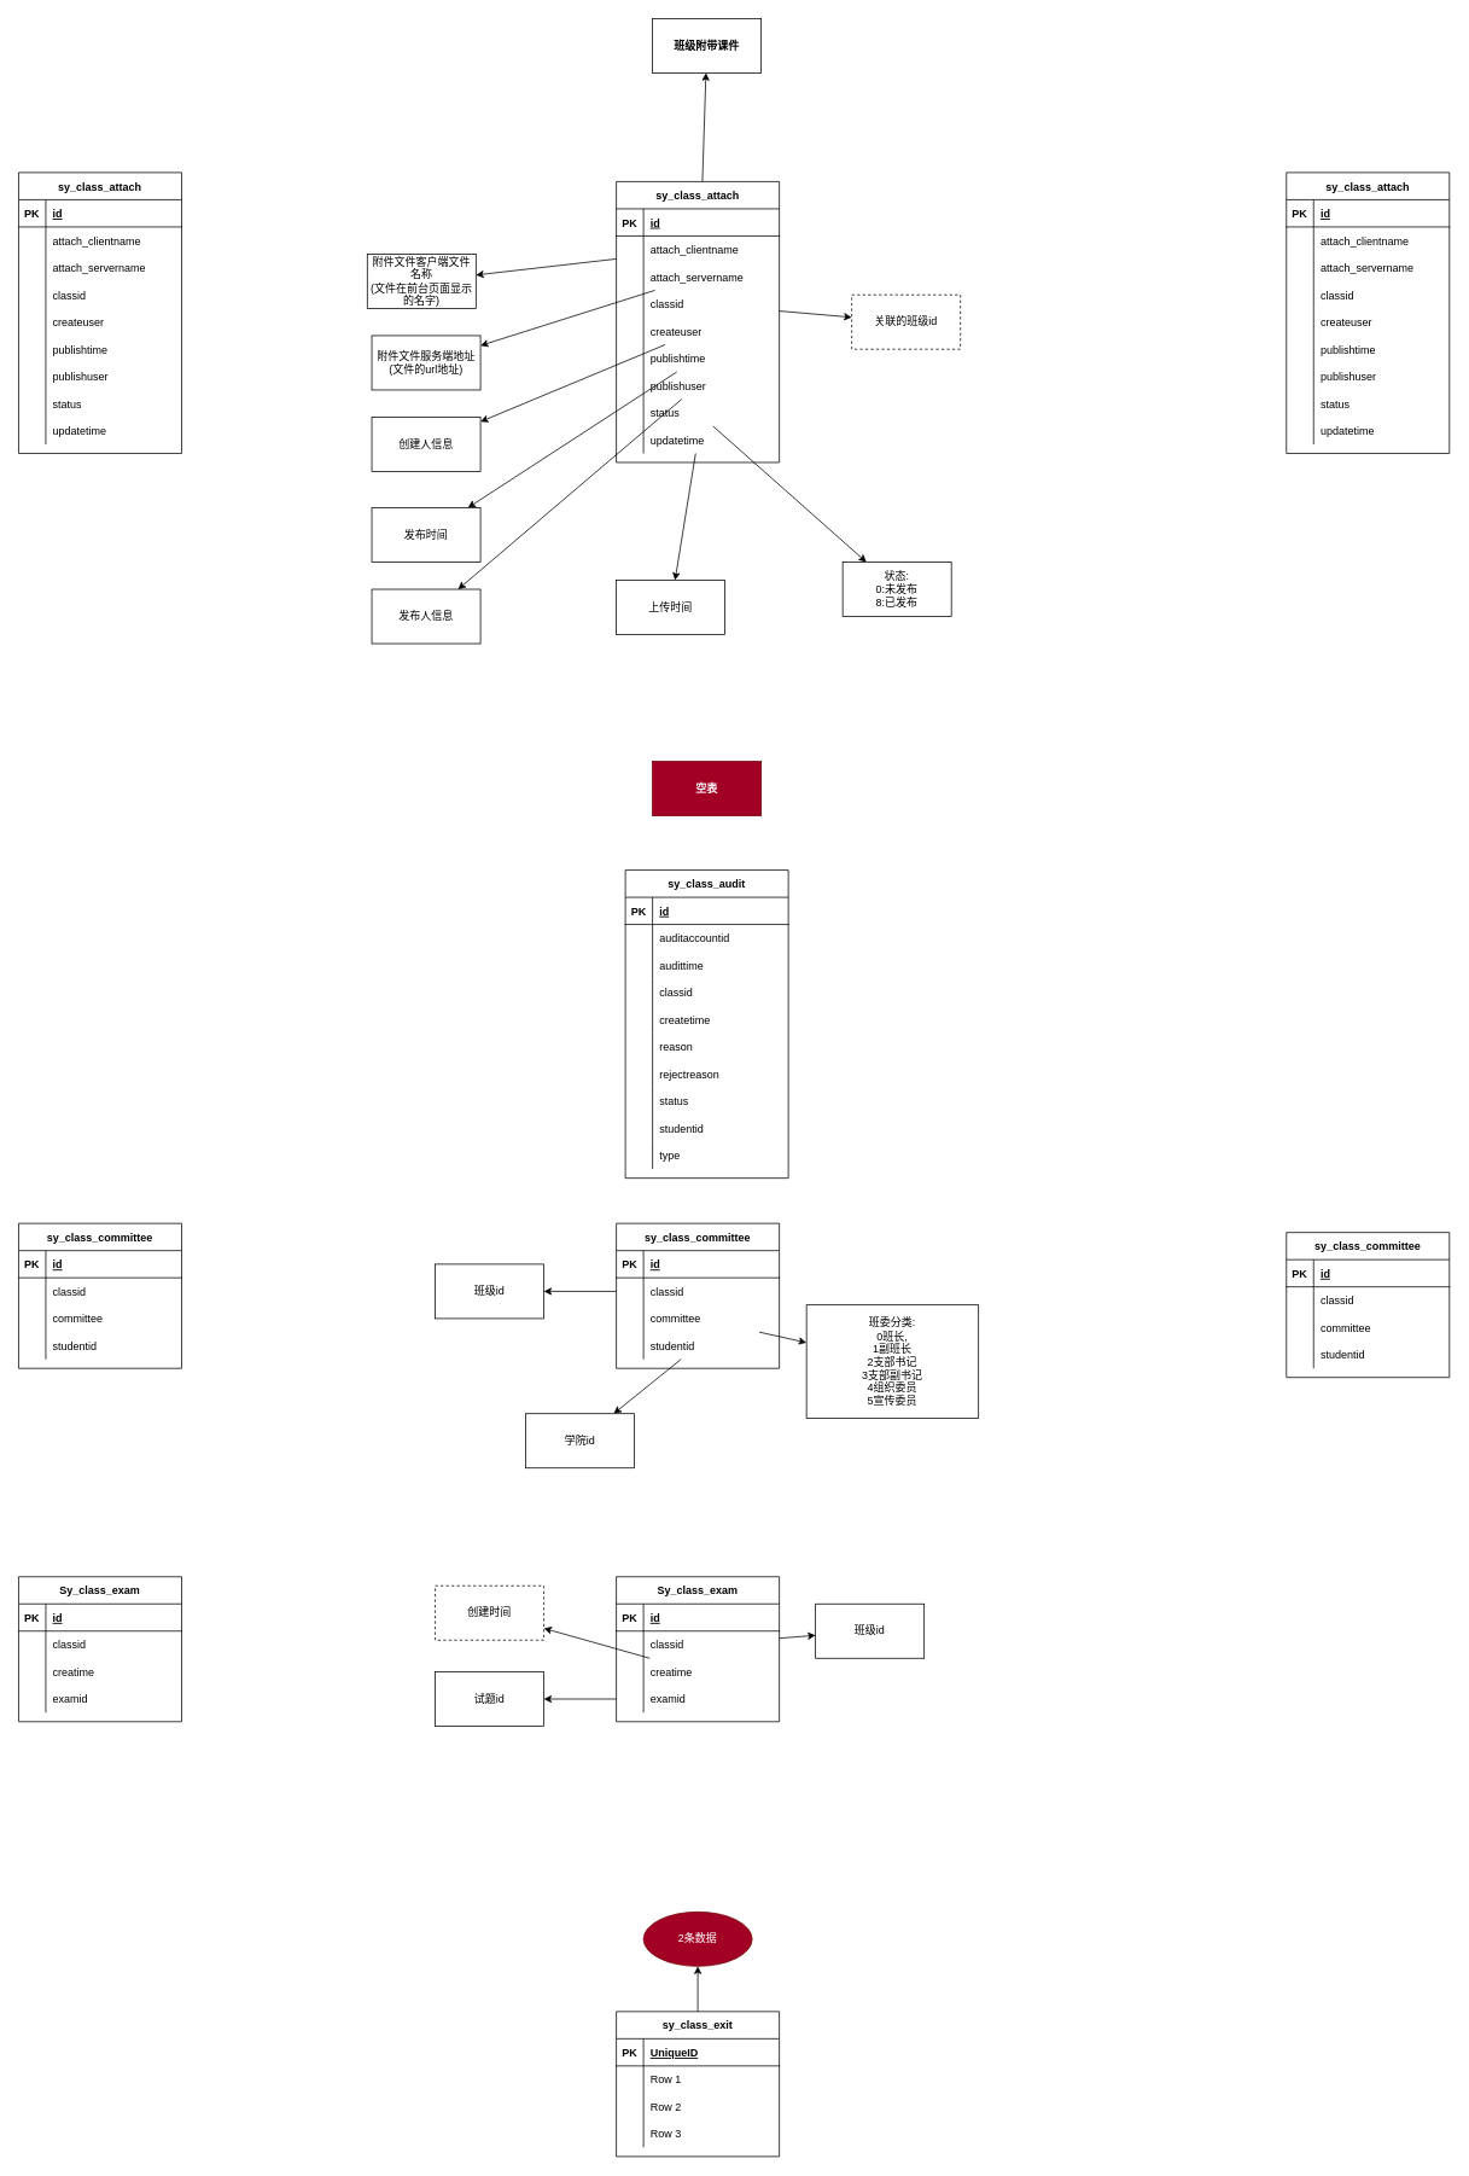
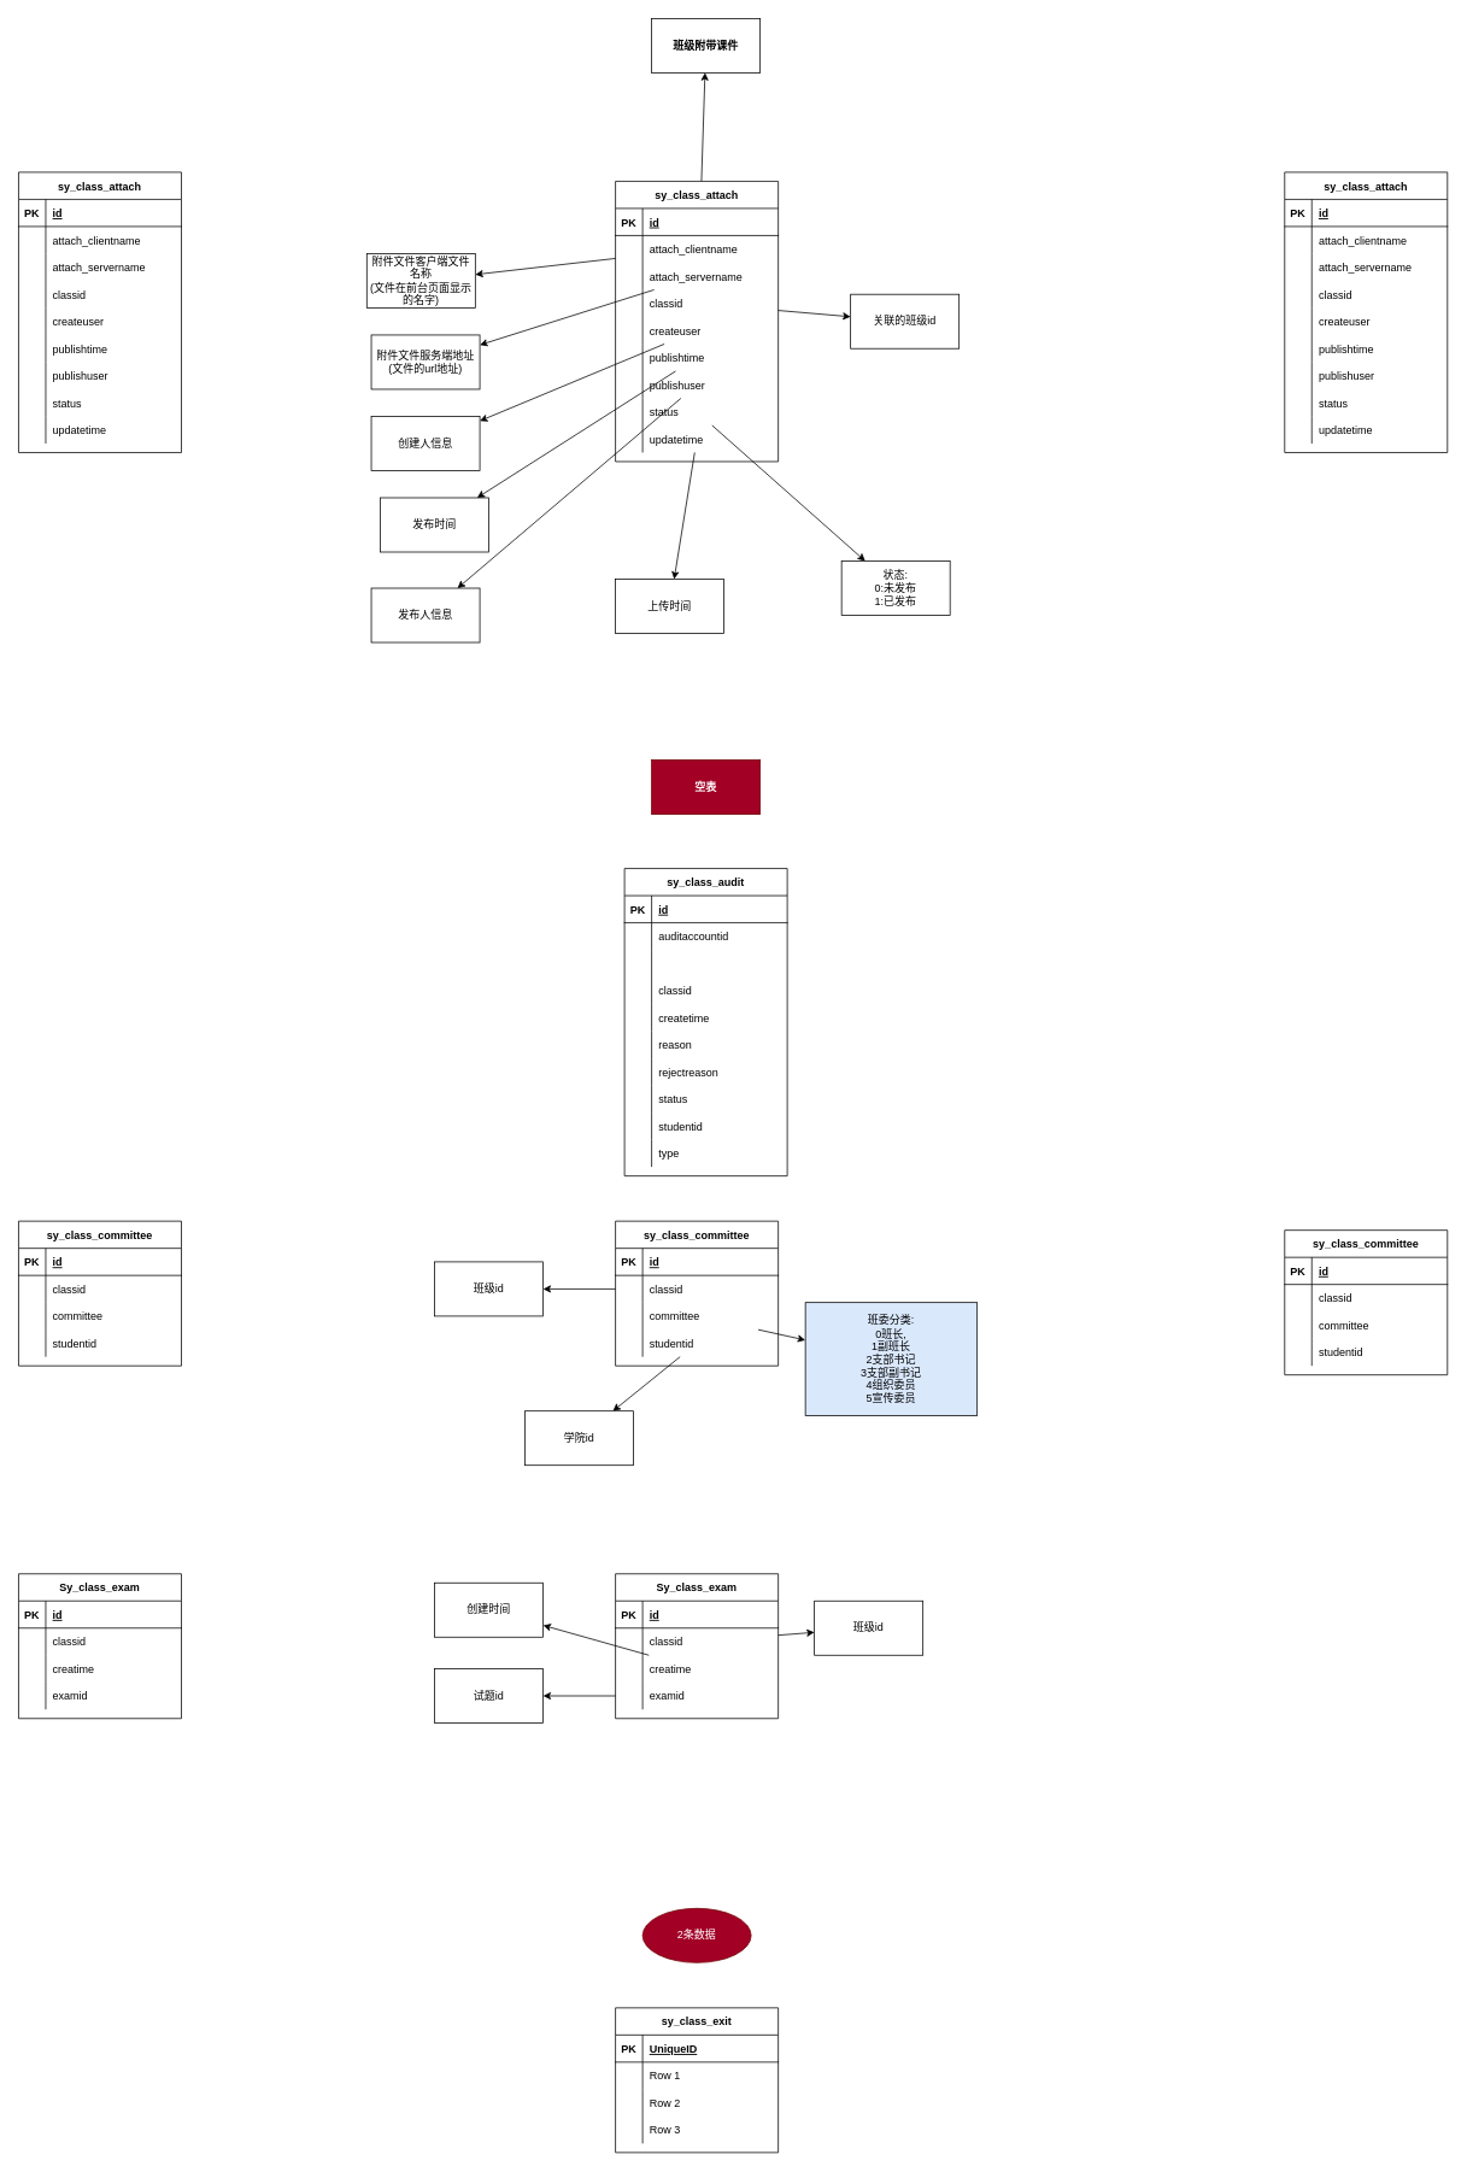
- <mxCell id="93" value="关联的班级id" style="rounded=0;whiteSpace=wrap;html=1;dashed=1;" vertex="1" parent="1"><mxGeometry x="940" y="325" width="120" height="60" as="geometry" /></mxCell>
+ <mxCell id="93" value="关联的班级id" style="rounded=0;whiteSpace=wrap;html=1;" vertex="1" parent="1"><mxGeometry x="940" y="325" width="120" height="60" as="geometry" /></mxCell>
- <mxCell id="97" value="发布时间" style="rounded=0;whiteSpace=wrap;html=1;" vertex="1" parent="1"><mxGeometry x="410" y="560" width="120" height="60" as="geometry" /></mxCell>
+ <mxCell id="97" value="发布时间" style="rounded=0;whiteSpace=wrap;html=1;" vertex="1" parent="1"><mxGeometry x="420" y="550" width="120" height="60" as="geometry" /></mxCell>
- <mxCell id="101" value="状态:&lt;br&gt;0:未发布&lt;br&gt;8:已发布" style="rounded=0;whiteSpace=wrap;html=1;" vertex="1" parent="1"><mxGeometry x="930" y="620" width="120" height="60" as="geometry" /></mxCell>
+ <mxCell id="101" value="状态:&lt;br&gt;0:未发布&lt;br&gt;1:已发布" style="rounded=0;whiteSpace=wrap;html=1;" vertex="1" parent="1"><mxGeometry x="930" y="620" width="120" height="60" as="geometry" /></mxCell>
- <mxCell id="113" value="audittime" style="shape=partialRectangle;connectable=0;fillColor=none;top=0;left=0;bottom=0;right=0;align=left;spacingLeft=6;overflow=hidden;" vertex="1" parent="111"><mxGeometry x="30" width="150" height="30" as="geometry" /></mxCell>
- <mxCell id="152" value="班委分类:&lt;br&gt;0班长,&lt;br&gt;1副班长&lt;br&gt;2支部书记&lt;br&gt;3支部副书记&lt;br&gt;4组织委员&lt;br&gt;5宣传委员" style="rounded=0;whiteSpace=wrap;html=1;" vertex="1" parent="1"><mxGeometry x="890" y="1440" width="190" height="125" as="geometry" /></mxCell>
+ <mxCell id="152" value="班委分类:&lt;br&gt;0班长,&lt;br&gt;1副班长&lt;br&gt;2支部书记&lt;br&gt;3支部副书记&lt;br&gt;4组织委员&lt;br&gt;5宣传委员" style="rounded=0;whiteSpace=wrap;html=1;fillColor=#dae8fc;" vertex="1" parent="1"><mxGeometry x="890" y="1440" width="190" height="125" as="geometry" /></mxCell>
- <mxCell id="225" value="创建时间" style="rounded=0;whiteSpace=wrap;html=1;dashed=1;" vertex="1" parent="1"><mxGeometry x="480" y="1750" width="120" height="60" as="geometry" /></mxCell>
+ <mxCell id="225" value="创建时间" style="rounded=0;whiteSpace=wrap;html=1;" vertex="1" parent="1"><mxGeometry x="480" y="1750" width="120" height="60" as="geometry" /></mxCell>
- <mxCell id="181" style="edgeStyle=none;rounded=0;orthogonalLoop=1;jettySize=auto;html=1;" edge="1" parent="1" source="182" target="195"><mxGeometry relative="1" as="geometry"><mxPoint x="770" y="2180" as="targetPoint" /></mxGeometry></mxCell>
